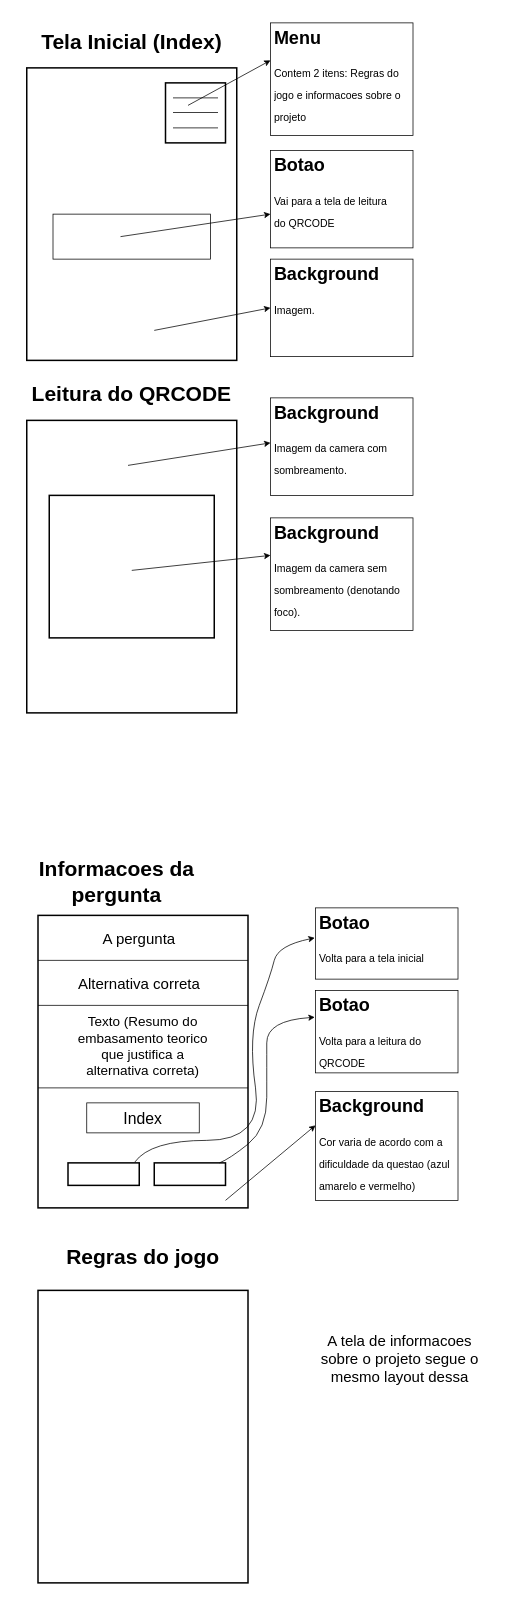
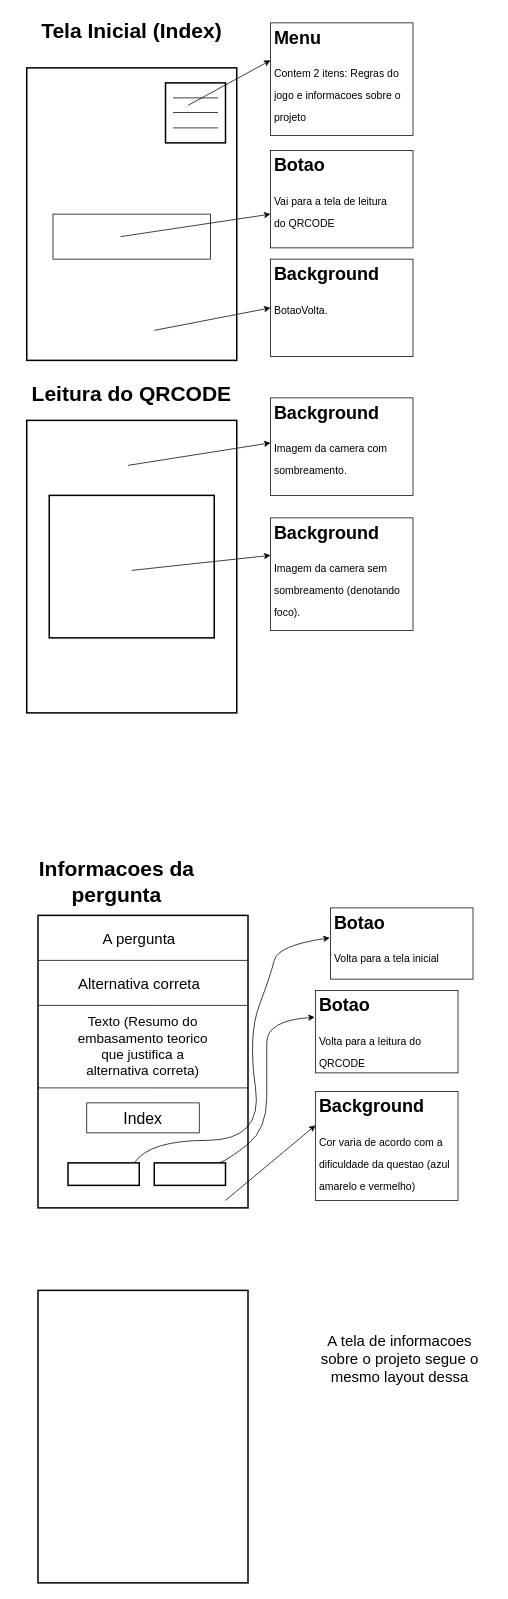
- <mxCell id="3" value="&lt;h1 style=&quot;font-size: 28px&quot;&gt;Tela Inicial (Index)&lt;/h1&gt;" style="text;html=1;strokeColor=none;fillColor=none;align=center;verticalAlign=middle;whiteSpace=wrap;rounded=0;" parent="1" vertex="1"><mxGeometry x="40" y="20" width="270" height="70" as="geometry" /></mxCell>
+ <mxCell id="3" value="&lt;h1 style=&quot;font-size: 28px&quot;&gt;Tela Inicial (Index)&lt;/h1&gt;" style="text;html=1;strokeColor=none;fillColor=none;align=center;verticalAlign=middle;whiteSpace=wrap;rounded=0;" parent="1" vertex="1"><mxGeometry x="40" y="5" width="270" height="70" as="geometry" /></mxCell>
- <mxCell id="16" value="&lt;h1&gt;&lt;span&gt;Background&lt;/span&gt;&lt;/h1&gt;&lt;h1&gt;&lt;span style=&quot;font-size: 14px ; font-weight: 400&quot;&gt;Imagem.&lt;/span&gt;&lt;/h1&gt;" style="text;html=1;strokeColor=#000000;fillColor=none;spacing=5;spacingTop=-20;whiteSpace=wrap;overflow=hidden;rounded=0;strokeWidth=1;" parent="1" vertex="1"><mxGeometry x="360" y="345" width="190" height="130" as="geometry" /></mxCell>
+ <mxCell id="16" value="&lt;h1&gt;&lt;span&gt;Background&lt;/span&gt;&lt;/h1&gt;&lt;h1&gt;&lt;span style=&quot;font-size: 14px ; font-weight: 400&quot;&gt;BotaoVolta.&lt;/span&gt;&lt;/h1&gt;" style="text;html=1;strokeColor=#000000;fillColor=none;spacing=5;spacingTop=-20;whiteSpace=wrap;overflow=hidden;rounded=0;strokeWidth=1;" parent="1" vertex="1"><mxGeometry x="360" y="345" width="190" height="130" as="geometry" /></mxCell>
- <mxCell id="40" value="&lt;h1&gt;&lt;span&gt;Botao&lt;/span&gt;&lt;/h1&gt;&lt;h1&gt;&lt;span style=&quot;font-size: 14px ; font-weight: 400&quot;&gt;Volta para a tela inicial&lt;/span&gt;&lt;/h1&gt;" style="text;html=1;strokeColor=#000000;fillColor=none;spacing=5;spacingTop=-20;whiteSpace=wrap;overflow=hidden;rounded=0;strokeWidth=1;" vertex="1" parent="1"><mxGeometry x="420" y="1210" width="190" height="95" as="geometry" /></mxCell>
+ <mxCell id="40" value="&lt;h1&gt;&lt;span&gt;Botao&lt;/span&gt;&lt;/h1&gt;&lt;h1&gt;&lt;span style=&quot;font-size: 14px ; font-weight: 400&quot;&gt;Volta para a tela inicial&lt;/span&gt;&lt;/h1&gt;" style="text;html=1;strokeColor=#000000;fillColor=none;spacing=5;spacingTop=-20;whiteSpace=wrap;overflow=hidden;rounded=0;strokeWidth=1;" vertex="1" parent="1"><mxGeometry x="440" y="1210" width="190" height="95" as="geometry" /></mxCell>
- <mxCell id="37" value="&lt;h1 style=&quot;font-size: 28px&quot;&gt;Regras do jogo&lt;/h1&gt;" style="text;html=1;strokeColor=none;fillColor=none;align=center;verticalAlign=middle;whiteSpace=wrap;rounded=0;" parent="1" vertex="1"><mxGeometry x="55" y="1640" width="270" height="70" as="geometry" /></mxCell>
